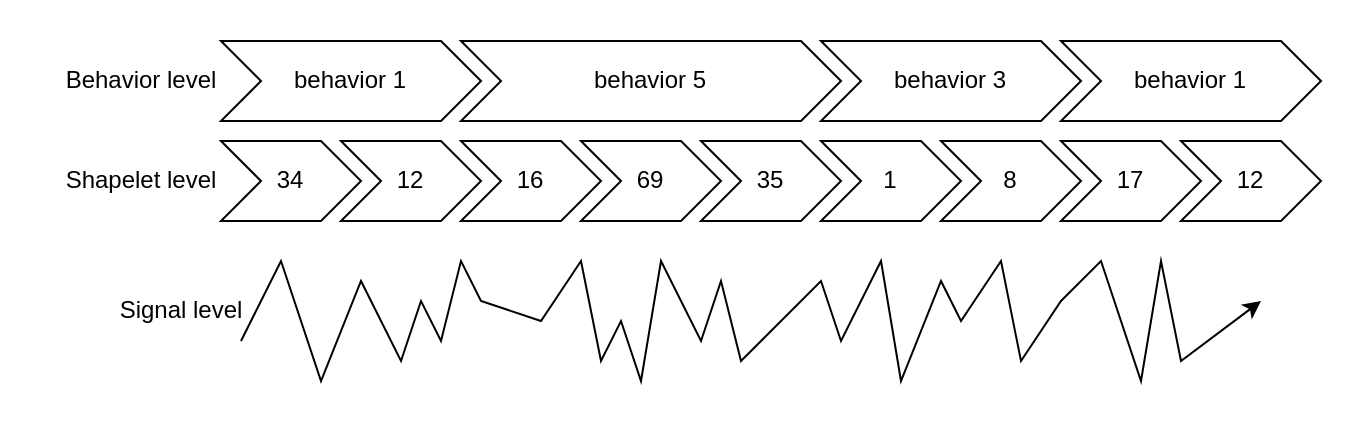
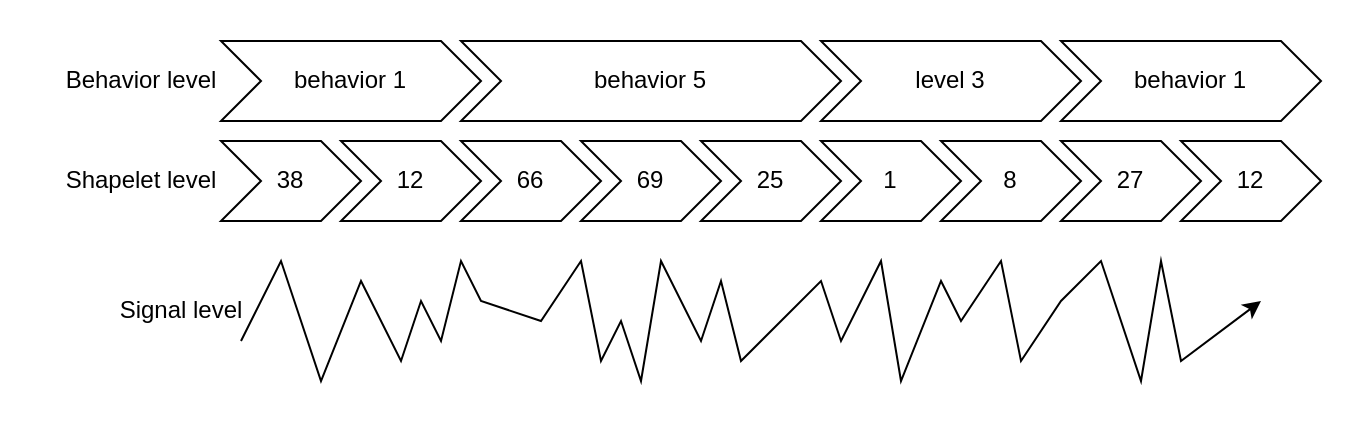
- <mxCell id="17" value="behavior 3" style="shape=step;perimeter=stepPerimeter;whiteSpace=wrap;html=1;fixedSize=1;" vertex="1" parent="14"><mxGeometry x="390" width="130" height="40" as="geometry" /></mxCell>
+ <mxCell id="17" value="level 3" style="shape=step;perimeter=stepPerimeter;whiteSpace=wrap;html=1;fixedSize=1;" vertex="1" parent="14"><mxGeometry x="390" width="130" height="40" as="geometry" /></mxCell>
- <mxCell id="4" value="34" style="shape=step;perimeter=stepPerimeter;whiteSpace=wrap;html=1;fixedSize=1;" vertex="1" parent="3"><mxGeometry width="70" height="40" as="geometry" /></mxCell>
+ <mxCell id="4" value="38" style="shape=step;perimeter=stepPerimeter;whiteSpace=wrap;html=1;fixedSize=1;" vertex="1" parent="3"><mxGeometry width="70" height="40" as="geometry" /></mxCell>
- <mxCell id="6" value="16" style="shape=step;perimeter=stepPerimeter;whiteSpace=wrap;html=1;fixedSize=1;" vertex="1" parent="3"><mxGeometry x="120" width="70" height="40" as="geometry" /></mxCell>
+ <mxCell id="6" value="66" style="shape=step;perimeter=stepPerimeter;whiteSpace=wrap;html=1;fixedSize=1;" vertex="1" parent="3"><mxGeometry x="120" width="70" height="40" as="geometry" /></mxCell>
- <mxCell id="8" value="35" style="shape=step;perimeter=stepPerimeter;whiteSpace=wrap;html=1;fixedSize=1;" vertex="1" parent="3"><mxGeometry x="240" width="70" height="40" as="geometry" /></mxCell>
+ <mxCell id="8" value="25" style="shape=step;perimeter=stepPerimeter;whiteSpace=wrap;html=1;fixedSize=1;" vertex="1" parent="3"><mxGeometry x="240" width="70" height="40" as="geometry" /></mxCell>
- <mxCell id="11" value="17" style="shape=step;perimeter=stepPerimeter;whiteSpace=wrap;html=1;fixedSize=1;" vertex="1" parent="3"><mxGeometry x="420" width="70" height="40" as="geometry" /></mxCell>
+ <mxCell id="11" value="27" style="shape=step;perimeter=stepPerimeter;whiteSpace=wrap;html=1;fixedSize=1;" vertex="1" parent="3"><mxGeometry x="420" width="70" height="40" as="geometry" /></mxCell>
